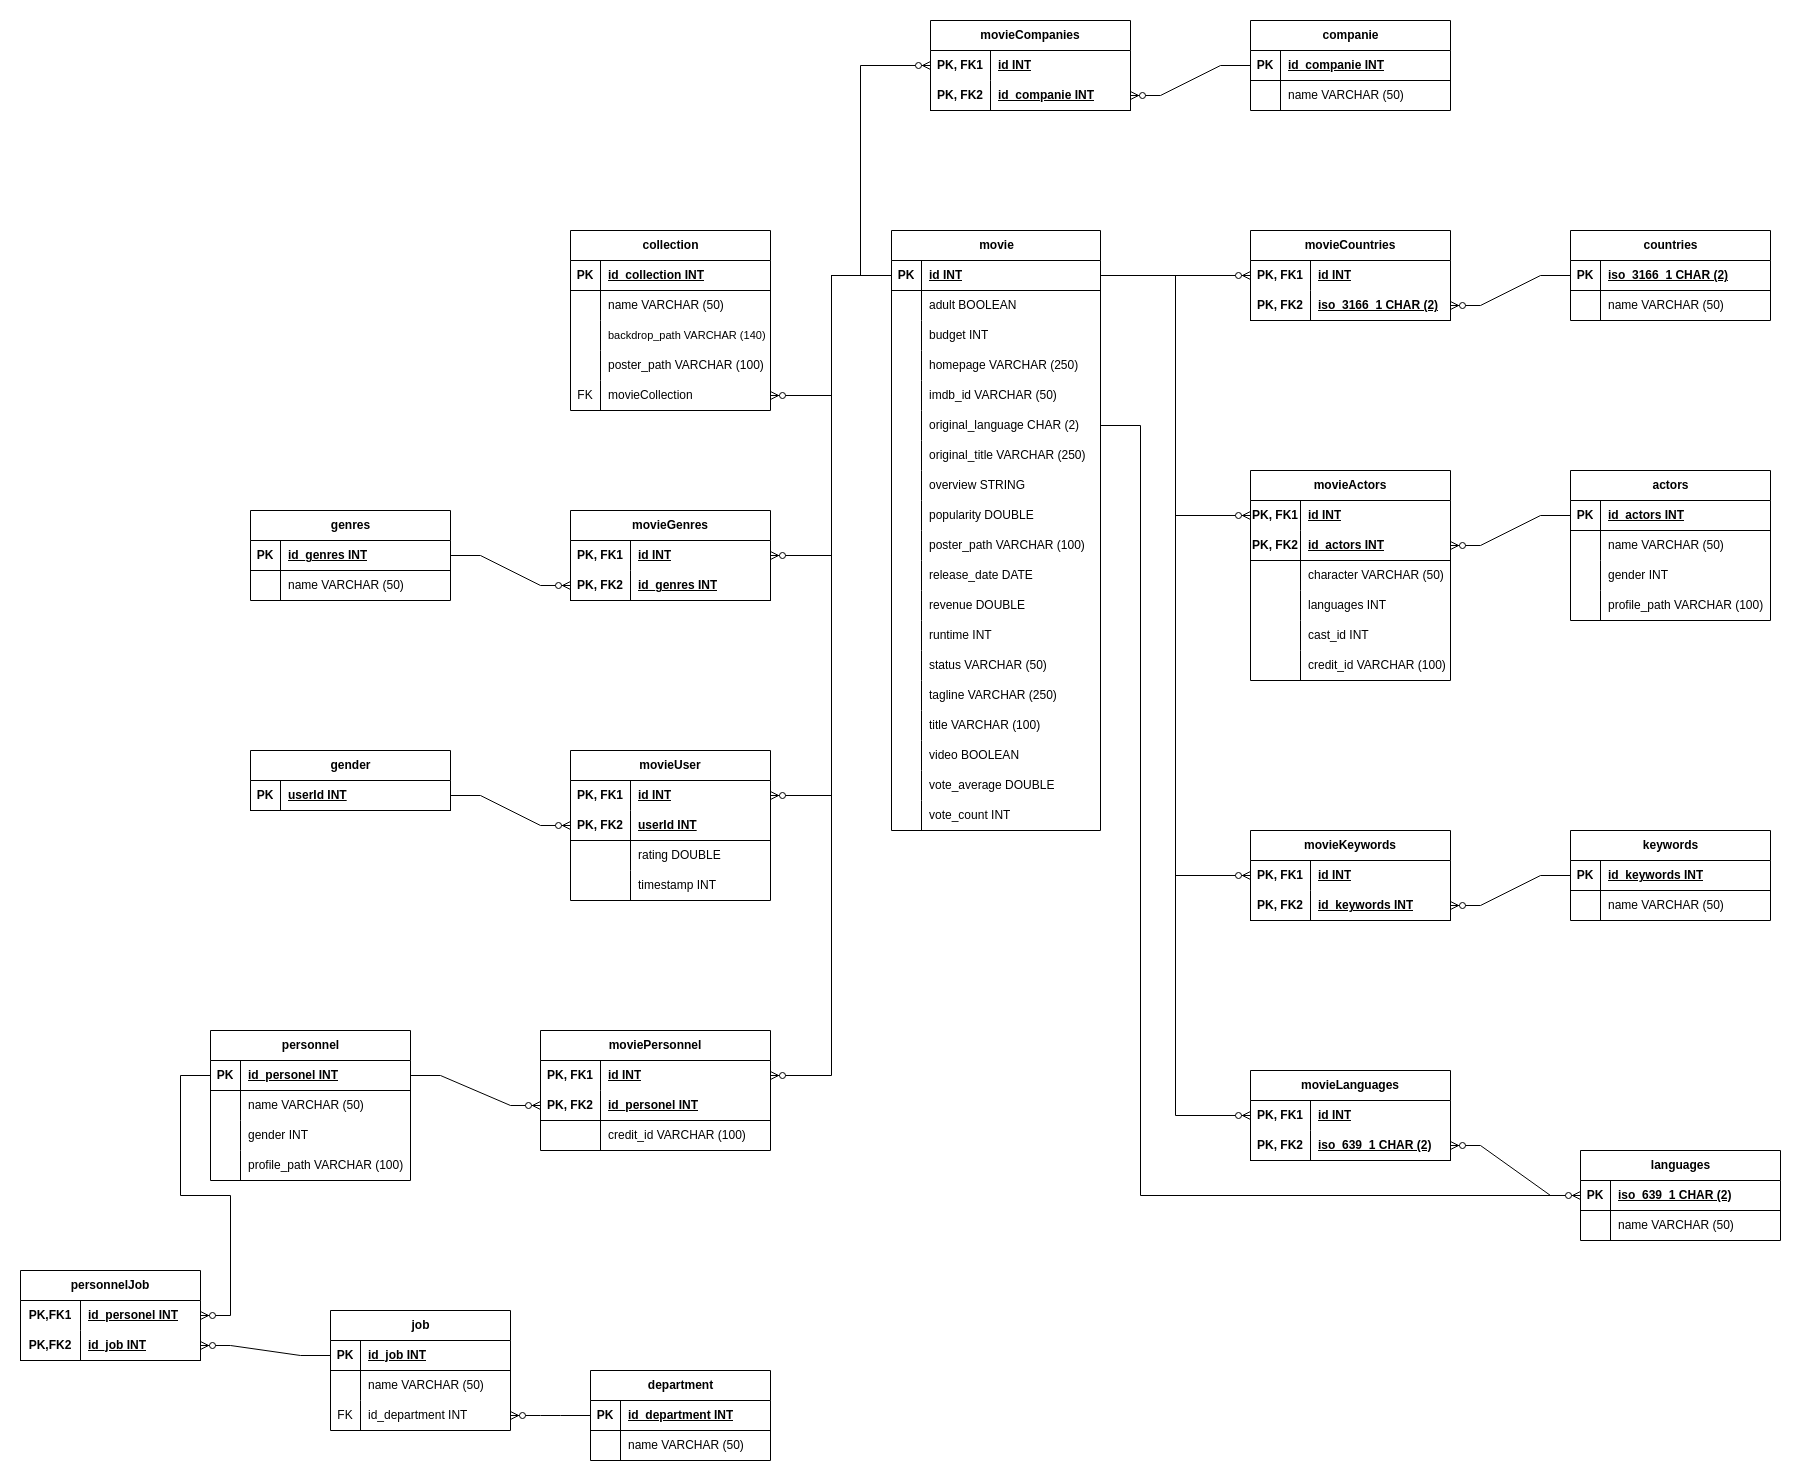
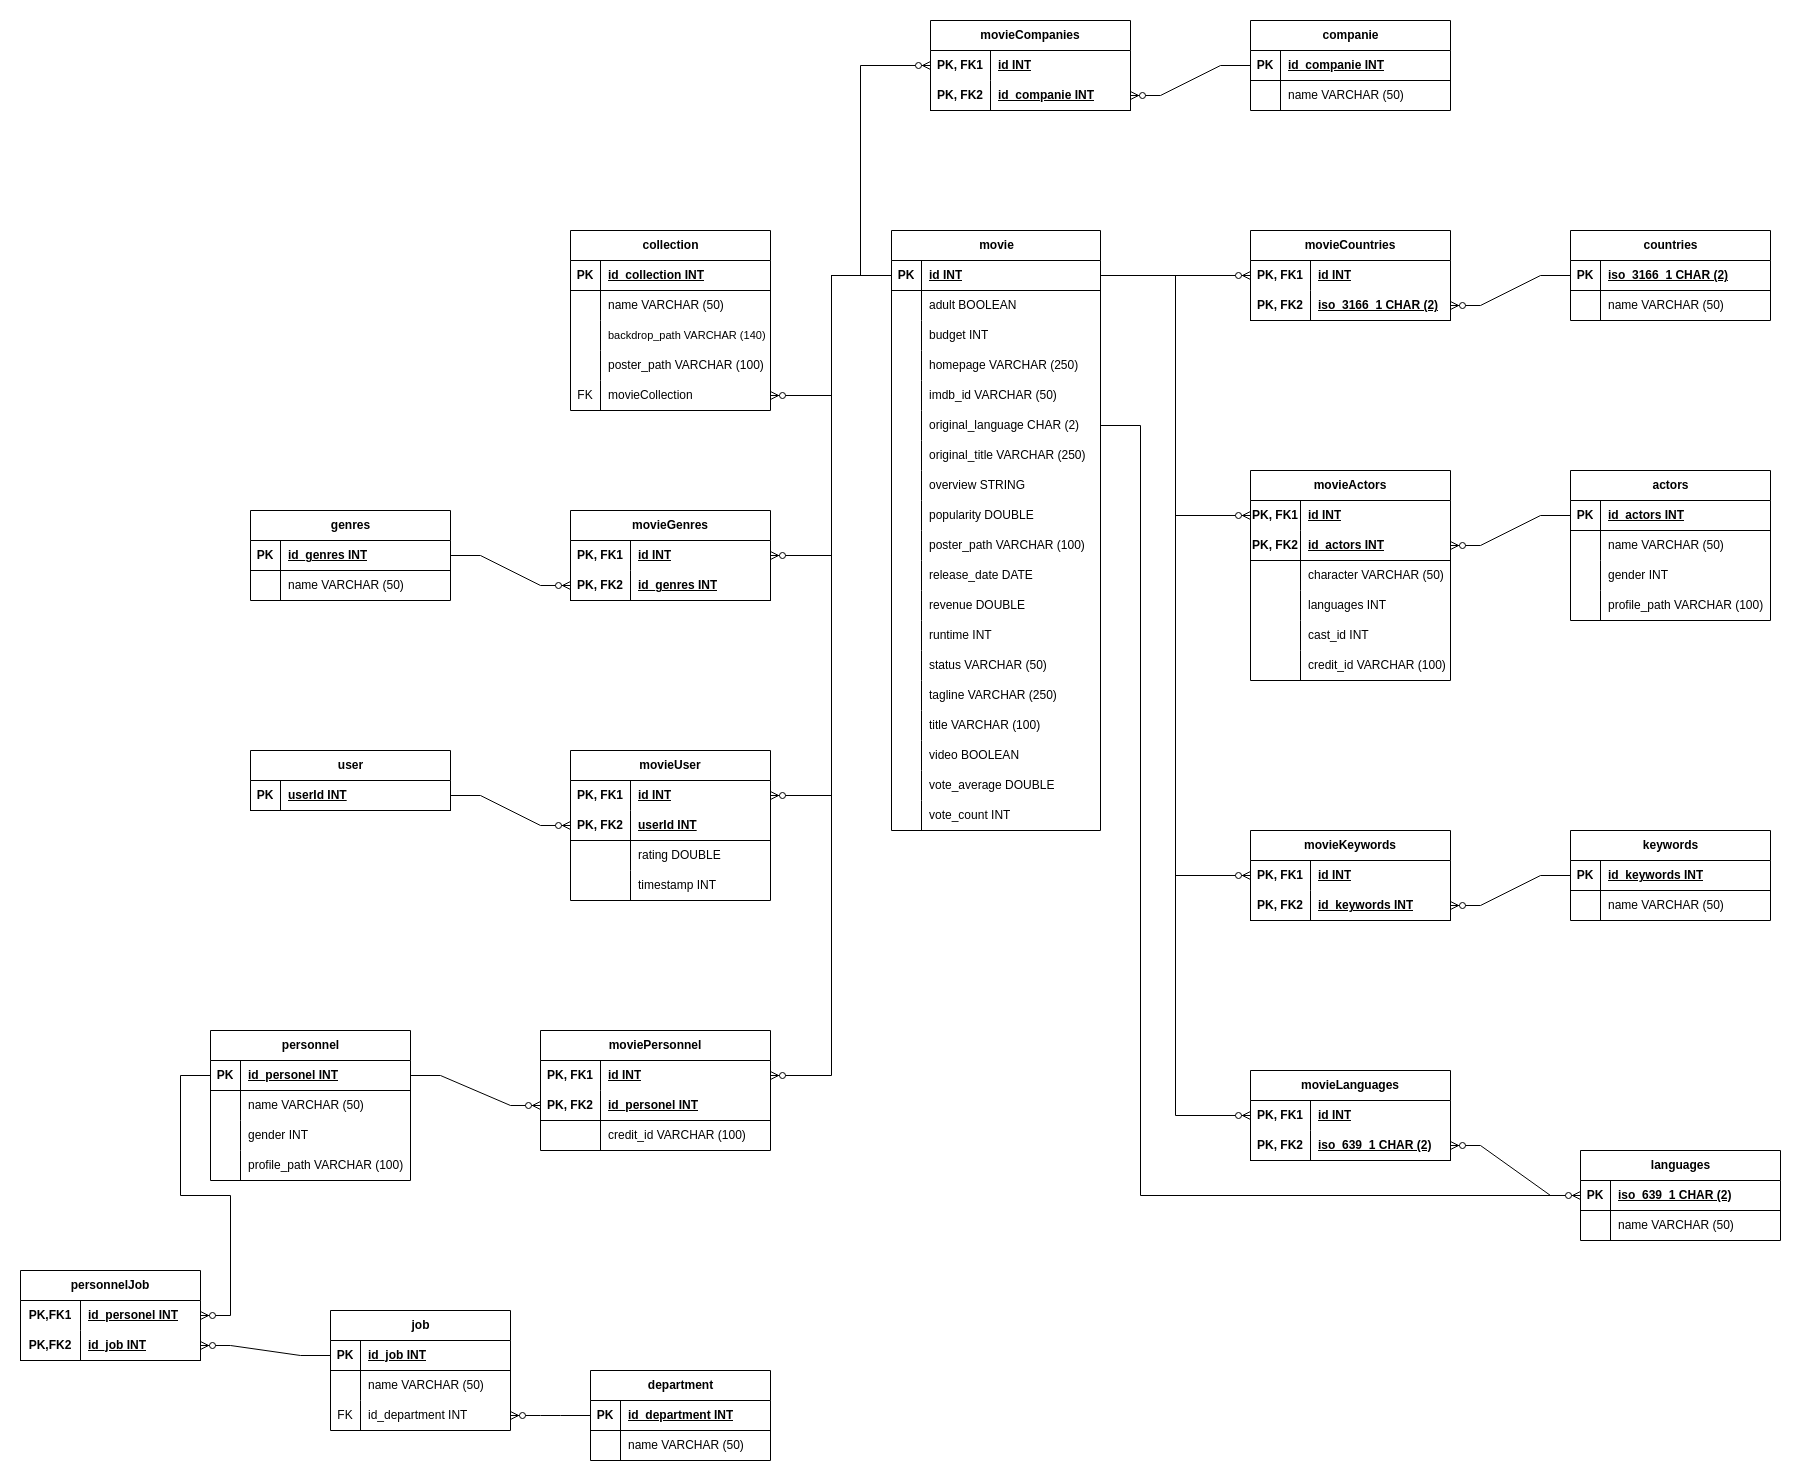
- <mxCell id="92" value="gender" style="shape=table;startSize=30;container=1;collapsible=1;childLayout=tableLayout;fixedRows=1;rowLines=0;fontStyle=1;align=center;resizeLast=1;html=1;" parent="1" vertex="1"><mxGeometry x="250" y="750" width="200" height="60" as="geometry" /></mxCell>
+ <mxCell id="92" value="user" style="shape=table;startSize=30;container=1;collapsible=1;childLayout=tableLayout;fixedRows=1;rowLines=0;fontStyle=1;align=center;resizeLast=1;html=1;" parent="1" vertex="1"><mxGeometry x="250" y="750" width="200" height="60" as="geometry" /></mxCell>
